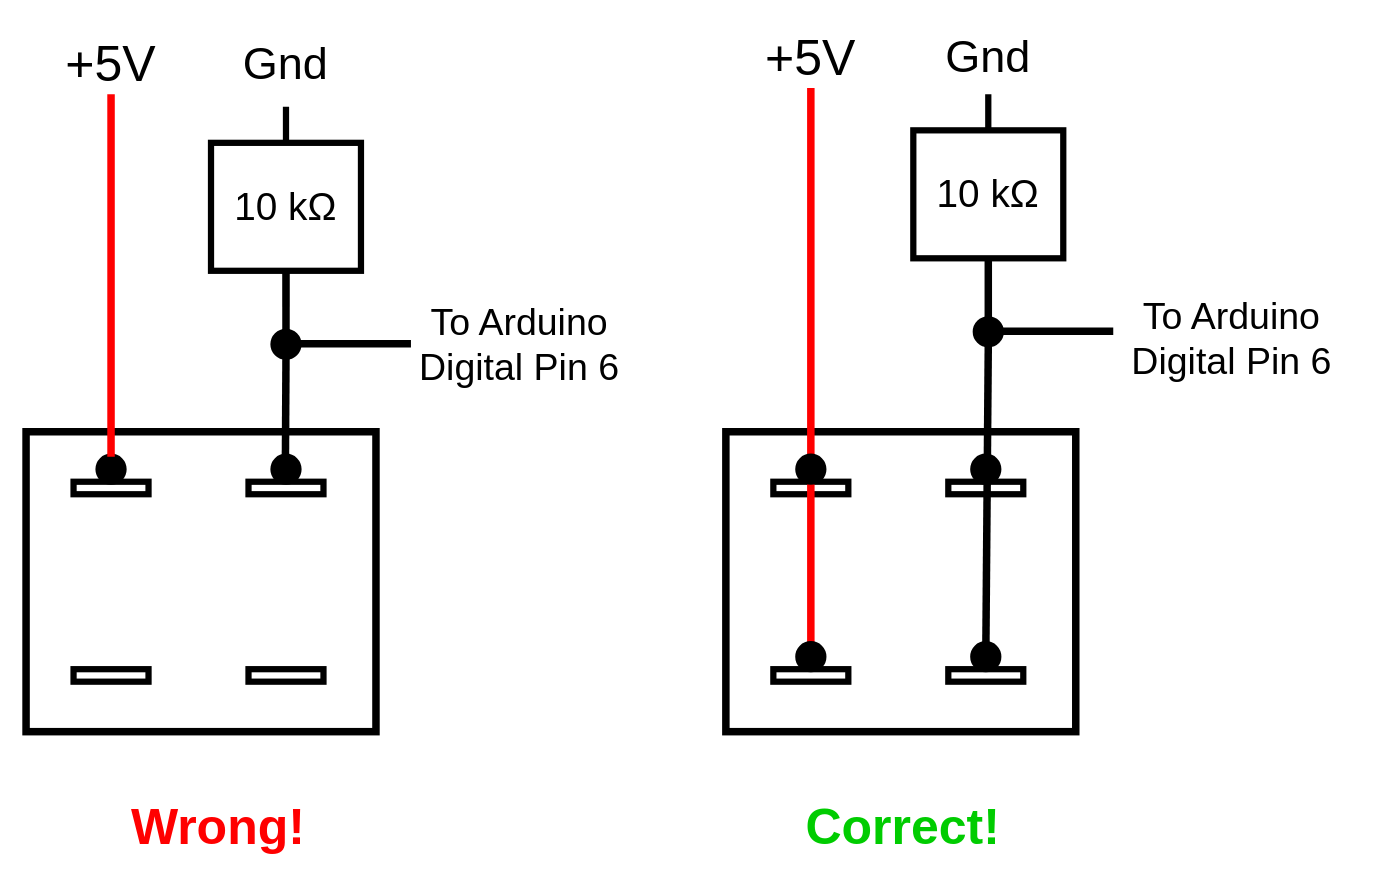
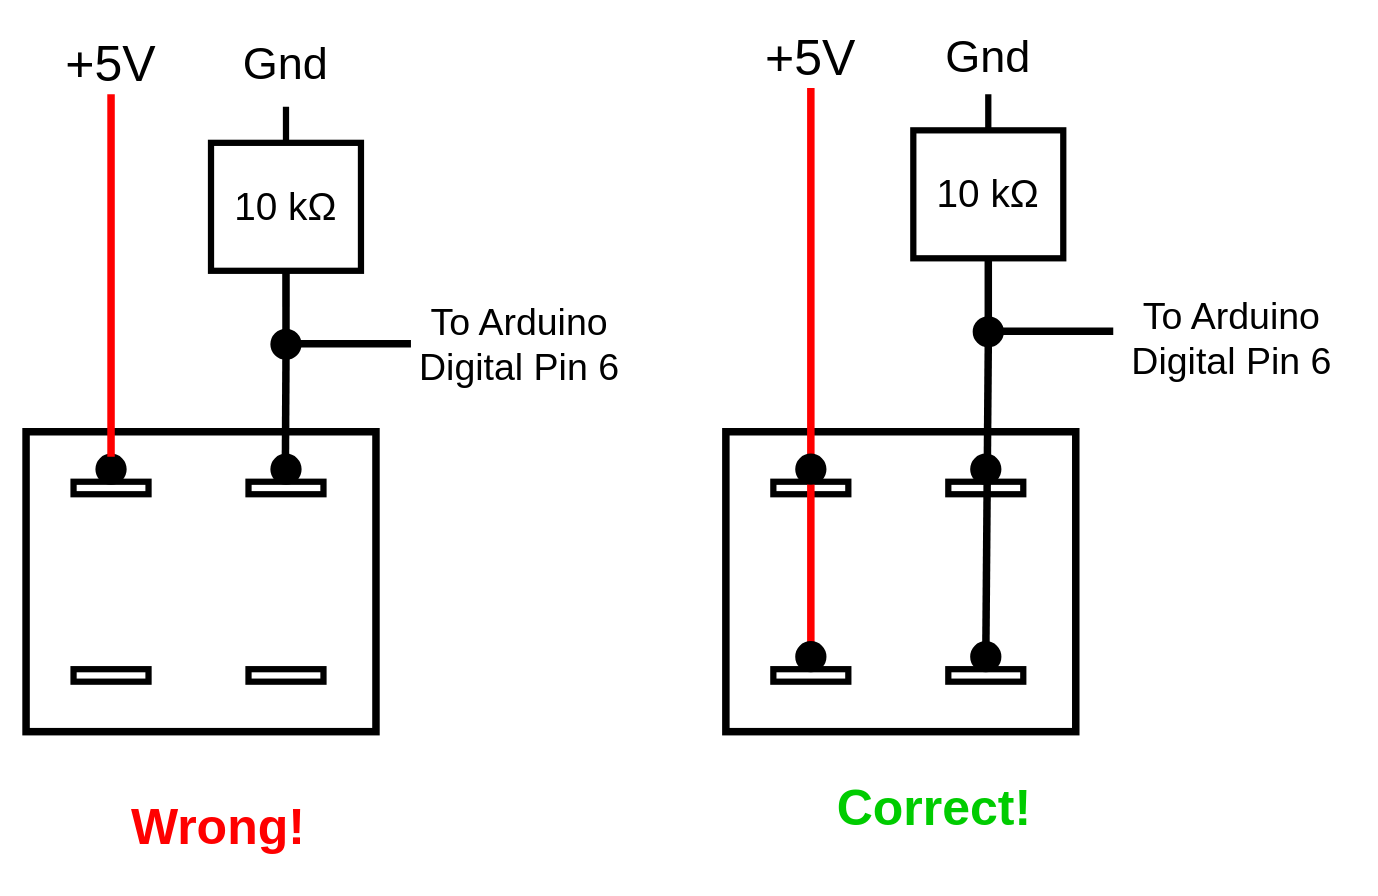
- <mxCell id="29" value="&lt;b&gt;&lt;font color=&quot;#00cc00&quot; style=&quot;font-size: 40px&quot;&gt;Correct!&lt;/font&gt;&lt;/b&gt;" style="text;html=1;strokeColor=none;fillColor=none;align=center;verticalAlign=middle;whiteSpace=wrap;rounded=0;" parent="1" vertex="1"><mxGeometry x="646" y="625" width="152" height="70" as="geometry" /></mxCell>
+ <mxCell id="29" value="&lt;b&gt;&lt;font color=&quot;#00cc00&quot; style=&quot;font-size: 40px&quot;&gt;Correct!&lt;/font&gt;&lt;/b&gt;" style="text;html=1;strokeColor=none;fillColor=none;align=center;verticalAlign=middle;whiteSpace=wrap;rounded=0;" parent="1" vertex="1"><mxGeometry x="671" y="610" width="152" height="70" as="geometry" /></mxCell>
